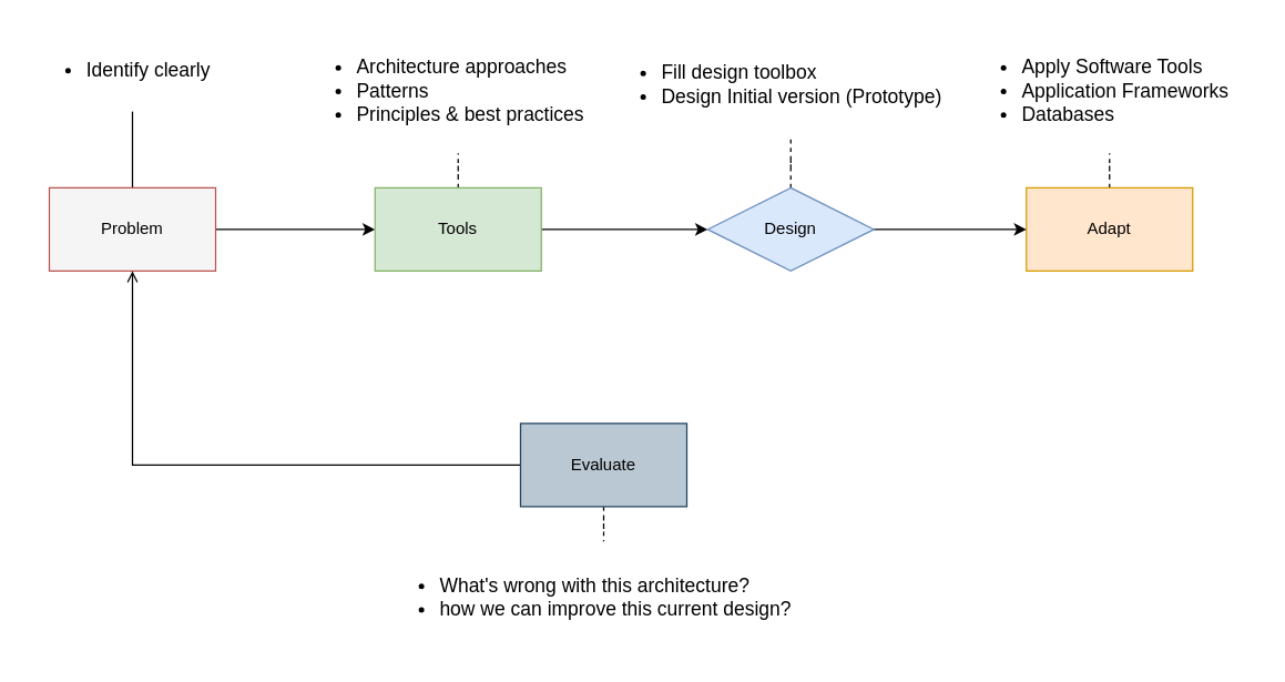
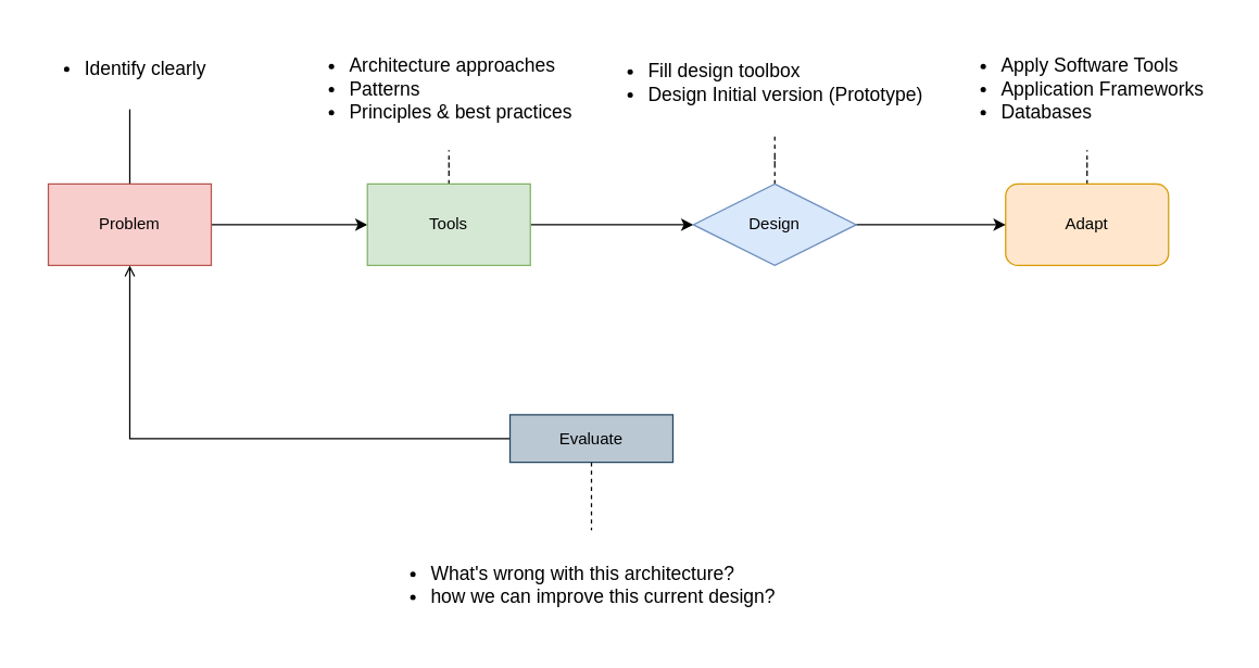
- <mxCell id="4" value="Problem" style="rounded=0;whiteSpace=wrap;html=1;fillColor=#f5f5f5;strokeColor=#b85450;" parent="1" vertex="1"><mxGeometry x="35" y="135" width="120" height="60" as="geometry" /></mxCell>
+ <mxCell id="4" value="Problem" style="rounded=0;whiteSpace=wrap;html=1;fillColor=#f8cecc;strokeColor=#b85450;" parent="1" vertex="1"><mxGeometry x="35" y="135" width="120" height="60" as="geometry" /></mxCell>
- <mxCell id="9" value="Adapt" style="rounded=0;whiteSpace=wrap;html=1;fillColor=#ffe6cc;strokeColor=#d79b00;" parent="1" vertex="1"><mxGeometry x="740" y="135" width="120" height="60" as="geometry" /></mxCell>
+ <mxCell id="9" value="Adapt" style="whiteSpace=wrap;html=1;fillColor=#ffe6cc;strokeColor=#d79b00;rounded=1;" parent="1" vertex="1"><mxGeometry x="740" y="135" width="120" height="60" as="geometry" /></mxCell>
- <mxCell id="15" value="Evaluate" style="rounded=0;whiteSpace=wrap;html=1;fillColor=#bac8d3;strokeColor=#23445d;" parent="1" vertex="1"><mxGeometry x="375" y="305" width="120" height="60" as="geometry" /></mxCell>
+ <mxCell id="15" value="Evaluate" style="rounded=0;whiteSpace=wrap;html=1;fillColor=#bac8d3;strokeColor=#23445d;" parent="1" vertex="1"><mxGeometry x="375" y="305" width="120" height="35" as="geometry" /></mxCell>
